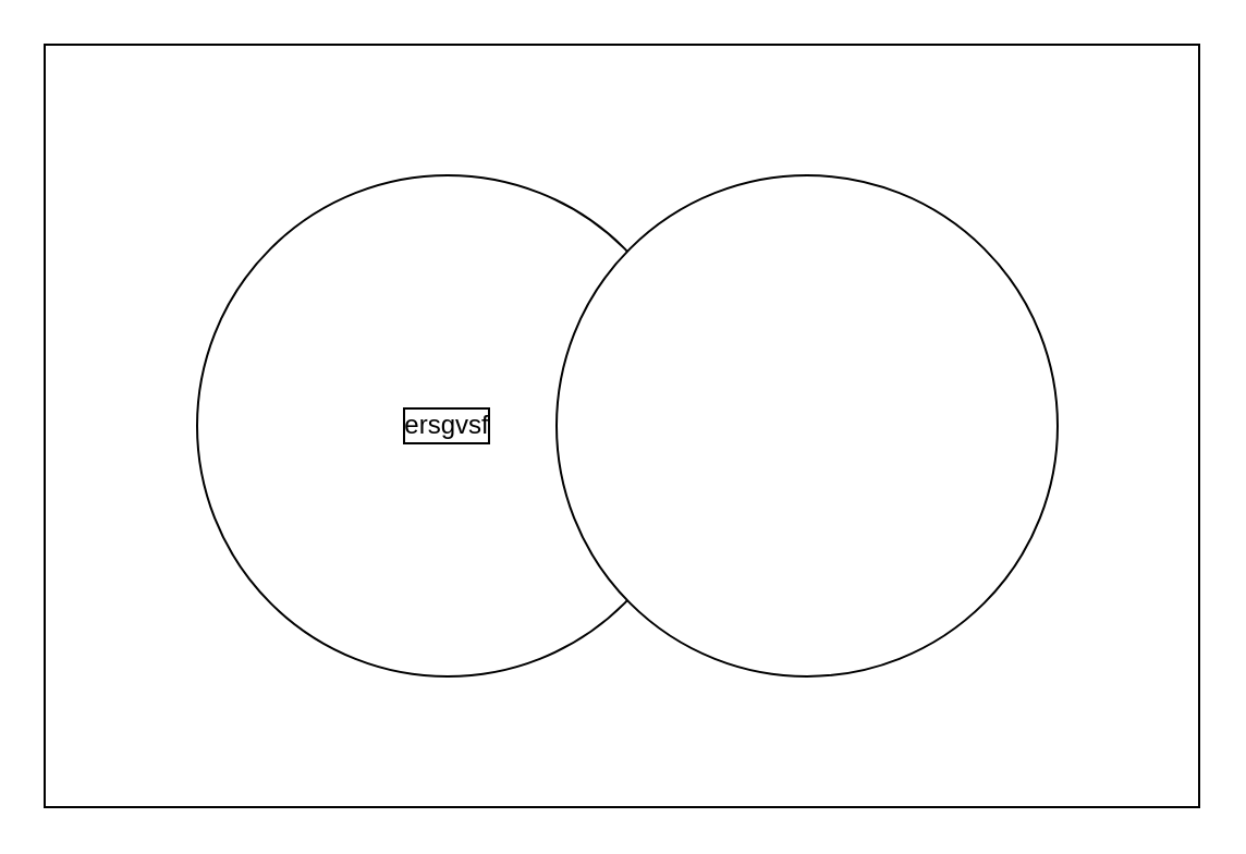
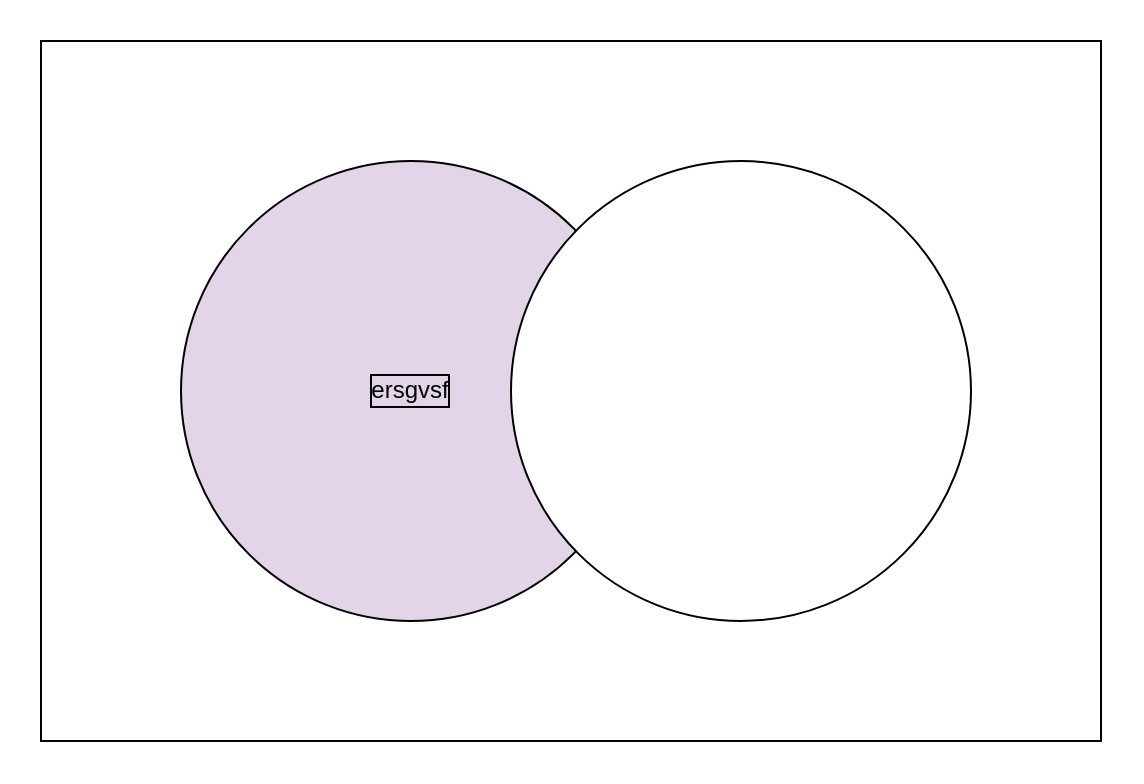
- <mxCell id="3" value="ersgvsf" style="ellipse;whiteSpace=wrap;html=1;aspect=fixed;shadow=0;labelBackgroundColor=none;labelBorderColor=default;" vertex="1" parent="1"><mxGeometry x="90" y="80" width="230" height="230" as="geometry" /></mxCell>
+ <mxCell id="3" value="ersgvsf" style="ellipse;whiteSpace=wrap;html=1;aspect=fixed;shadow=0;labelBackgroundColor=none;labelBorderColor=default;fillColor=#e1d5e7;" vertex="1" parent="1"><mxGeometry x="90" y="80" width="230" height="230" as="geometry" /></mxCell>
